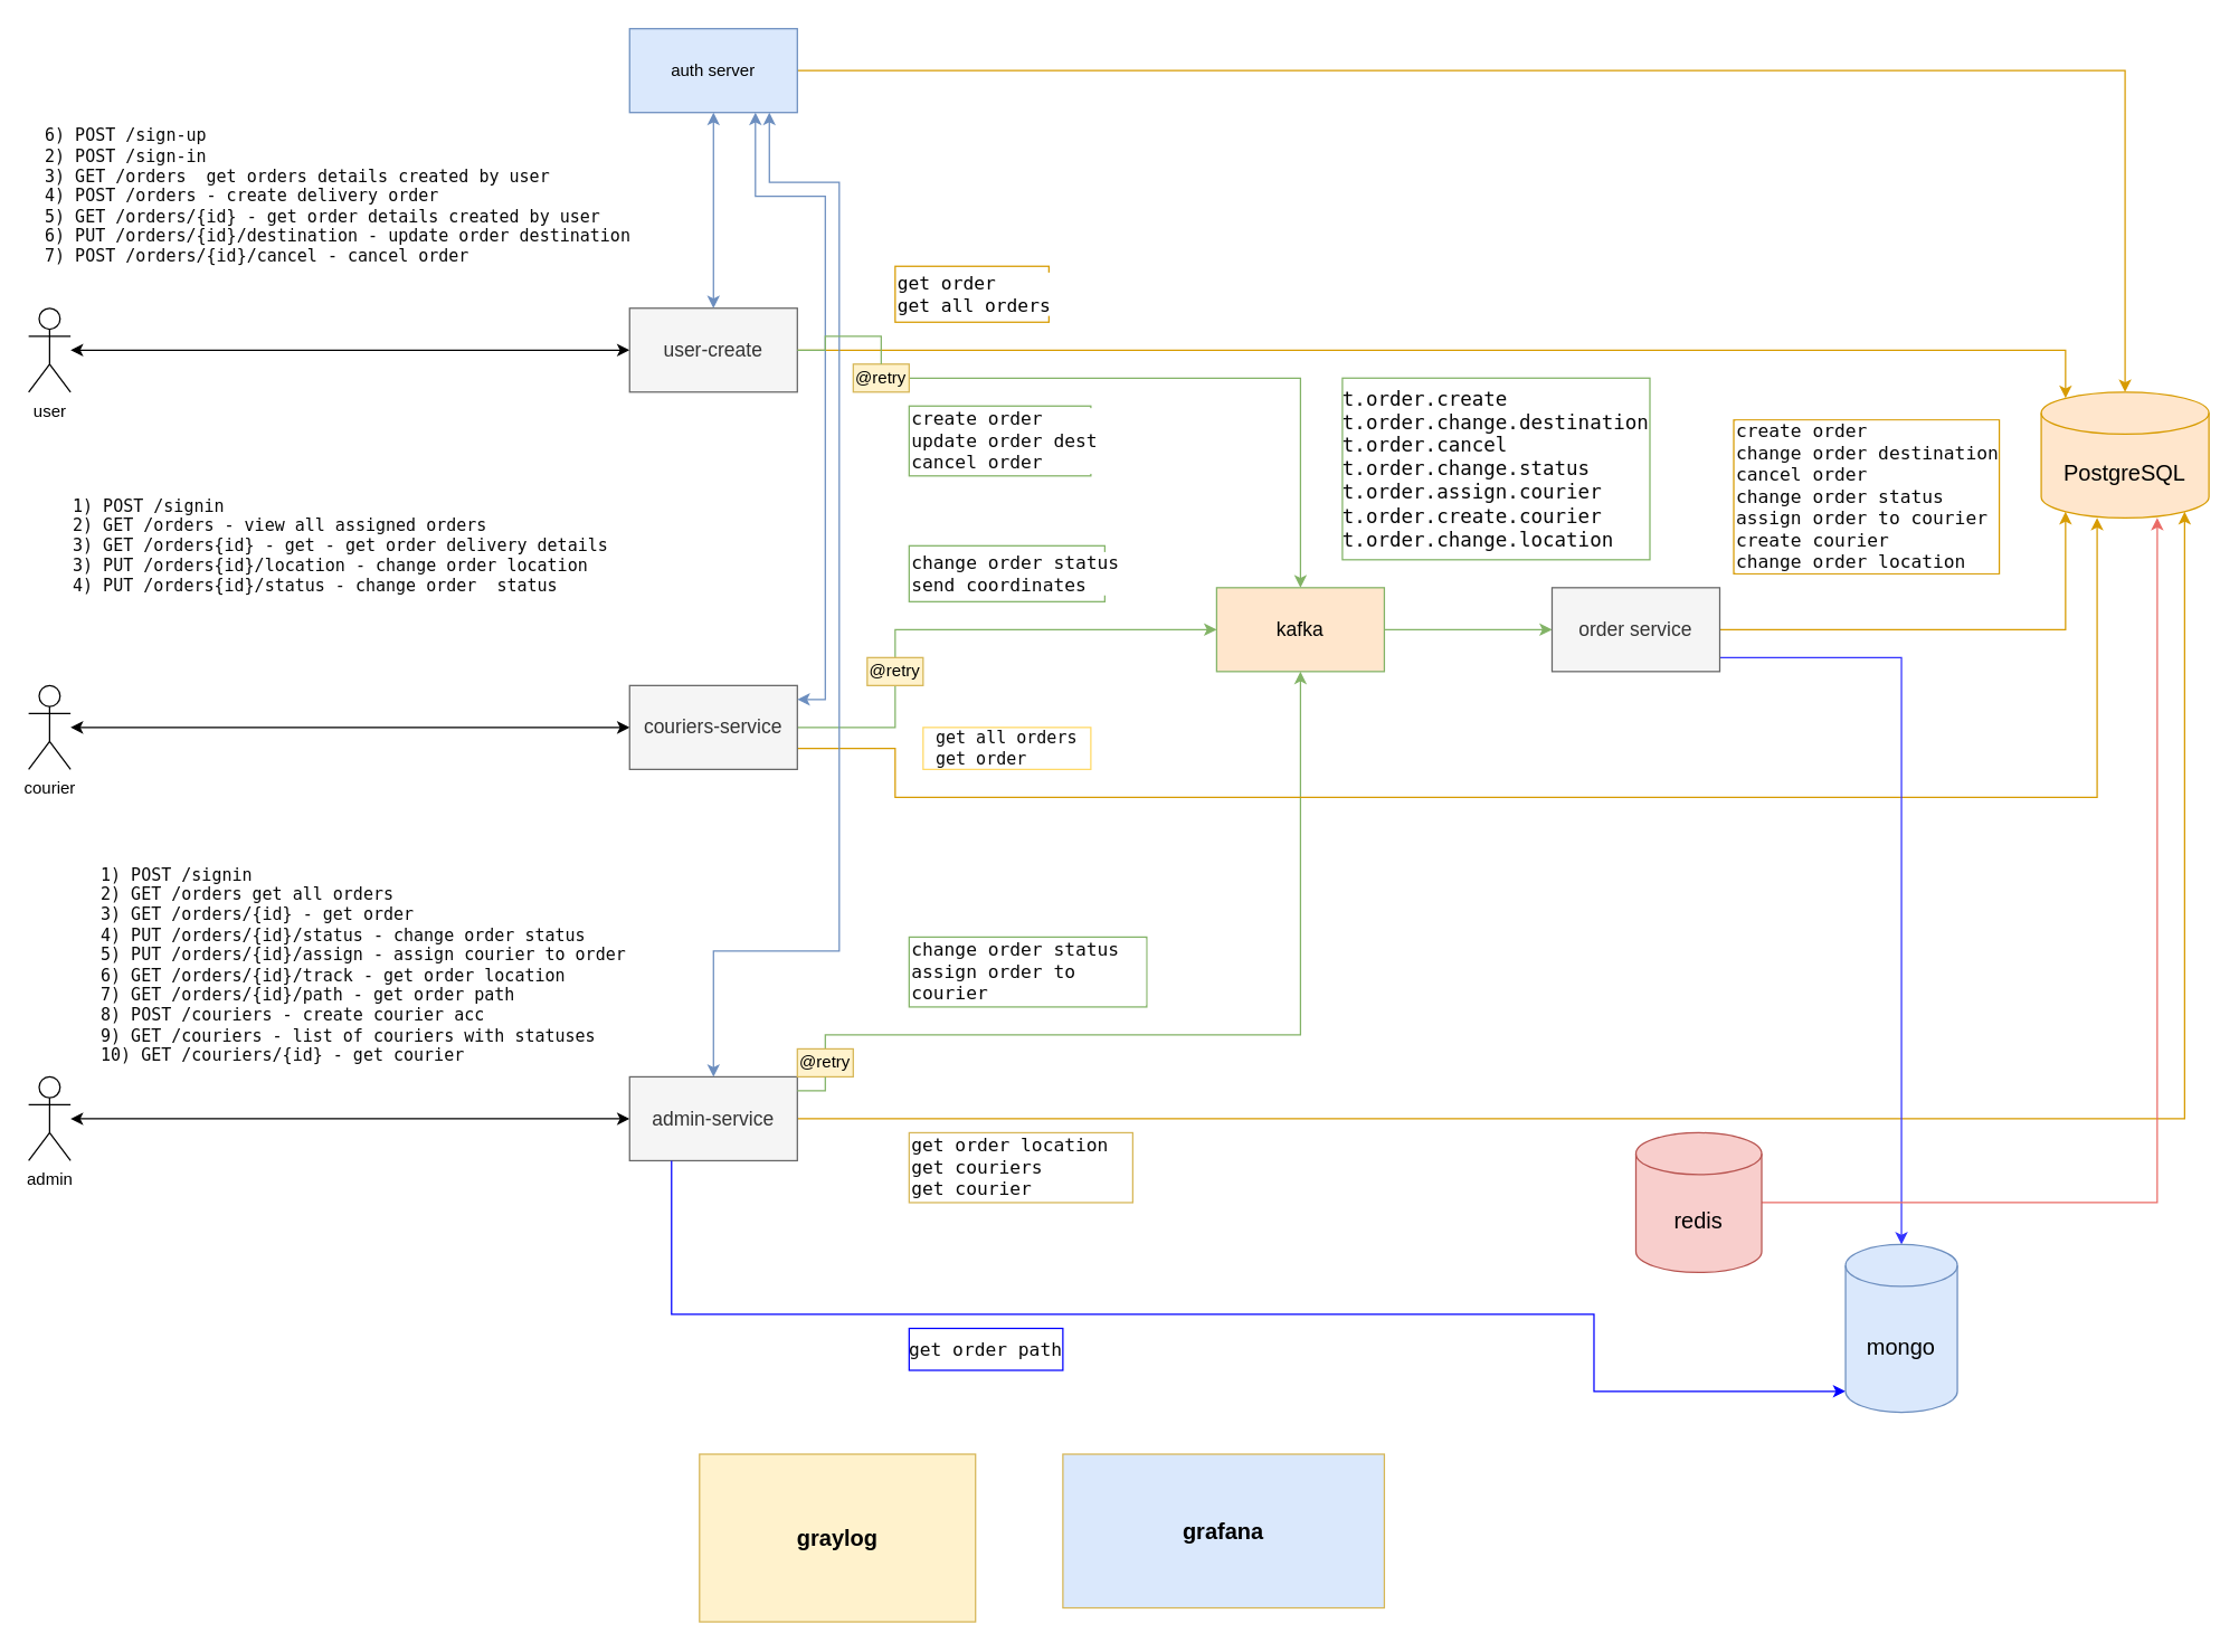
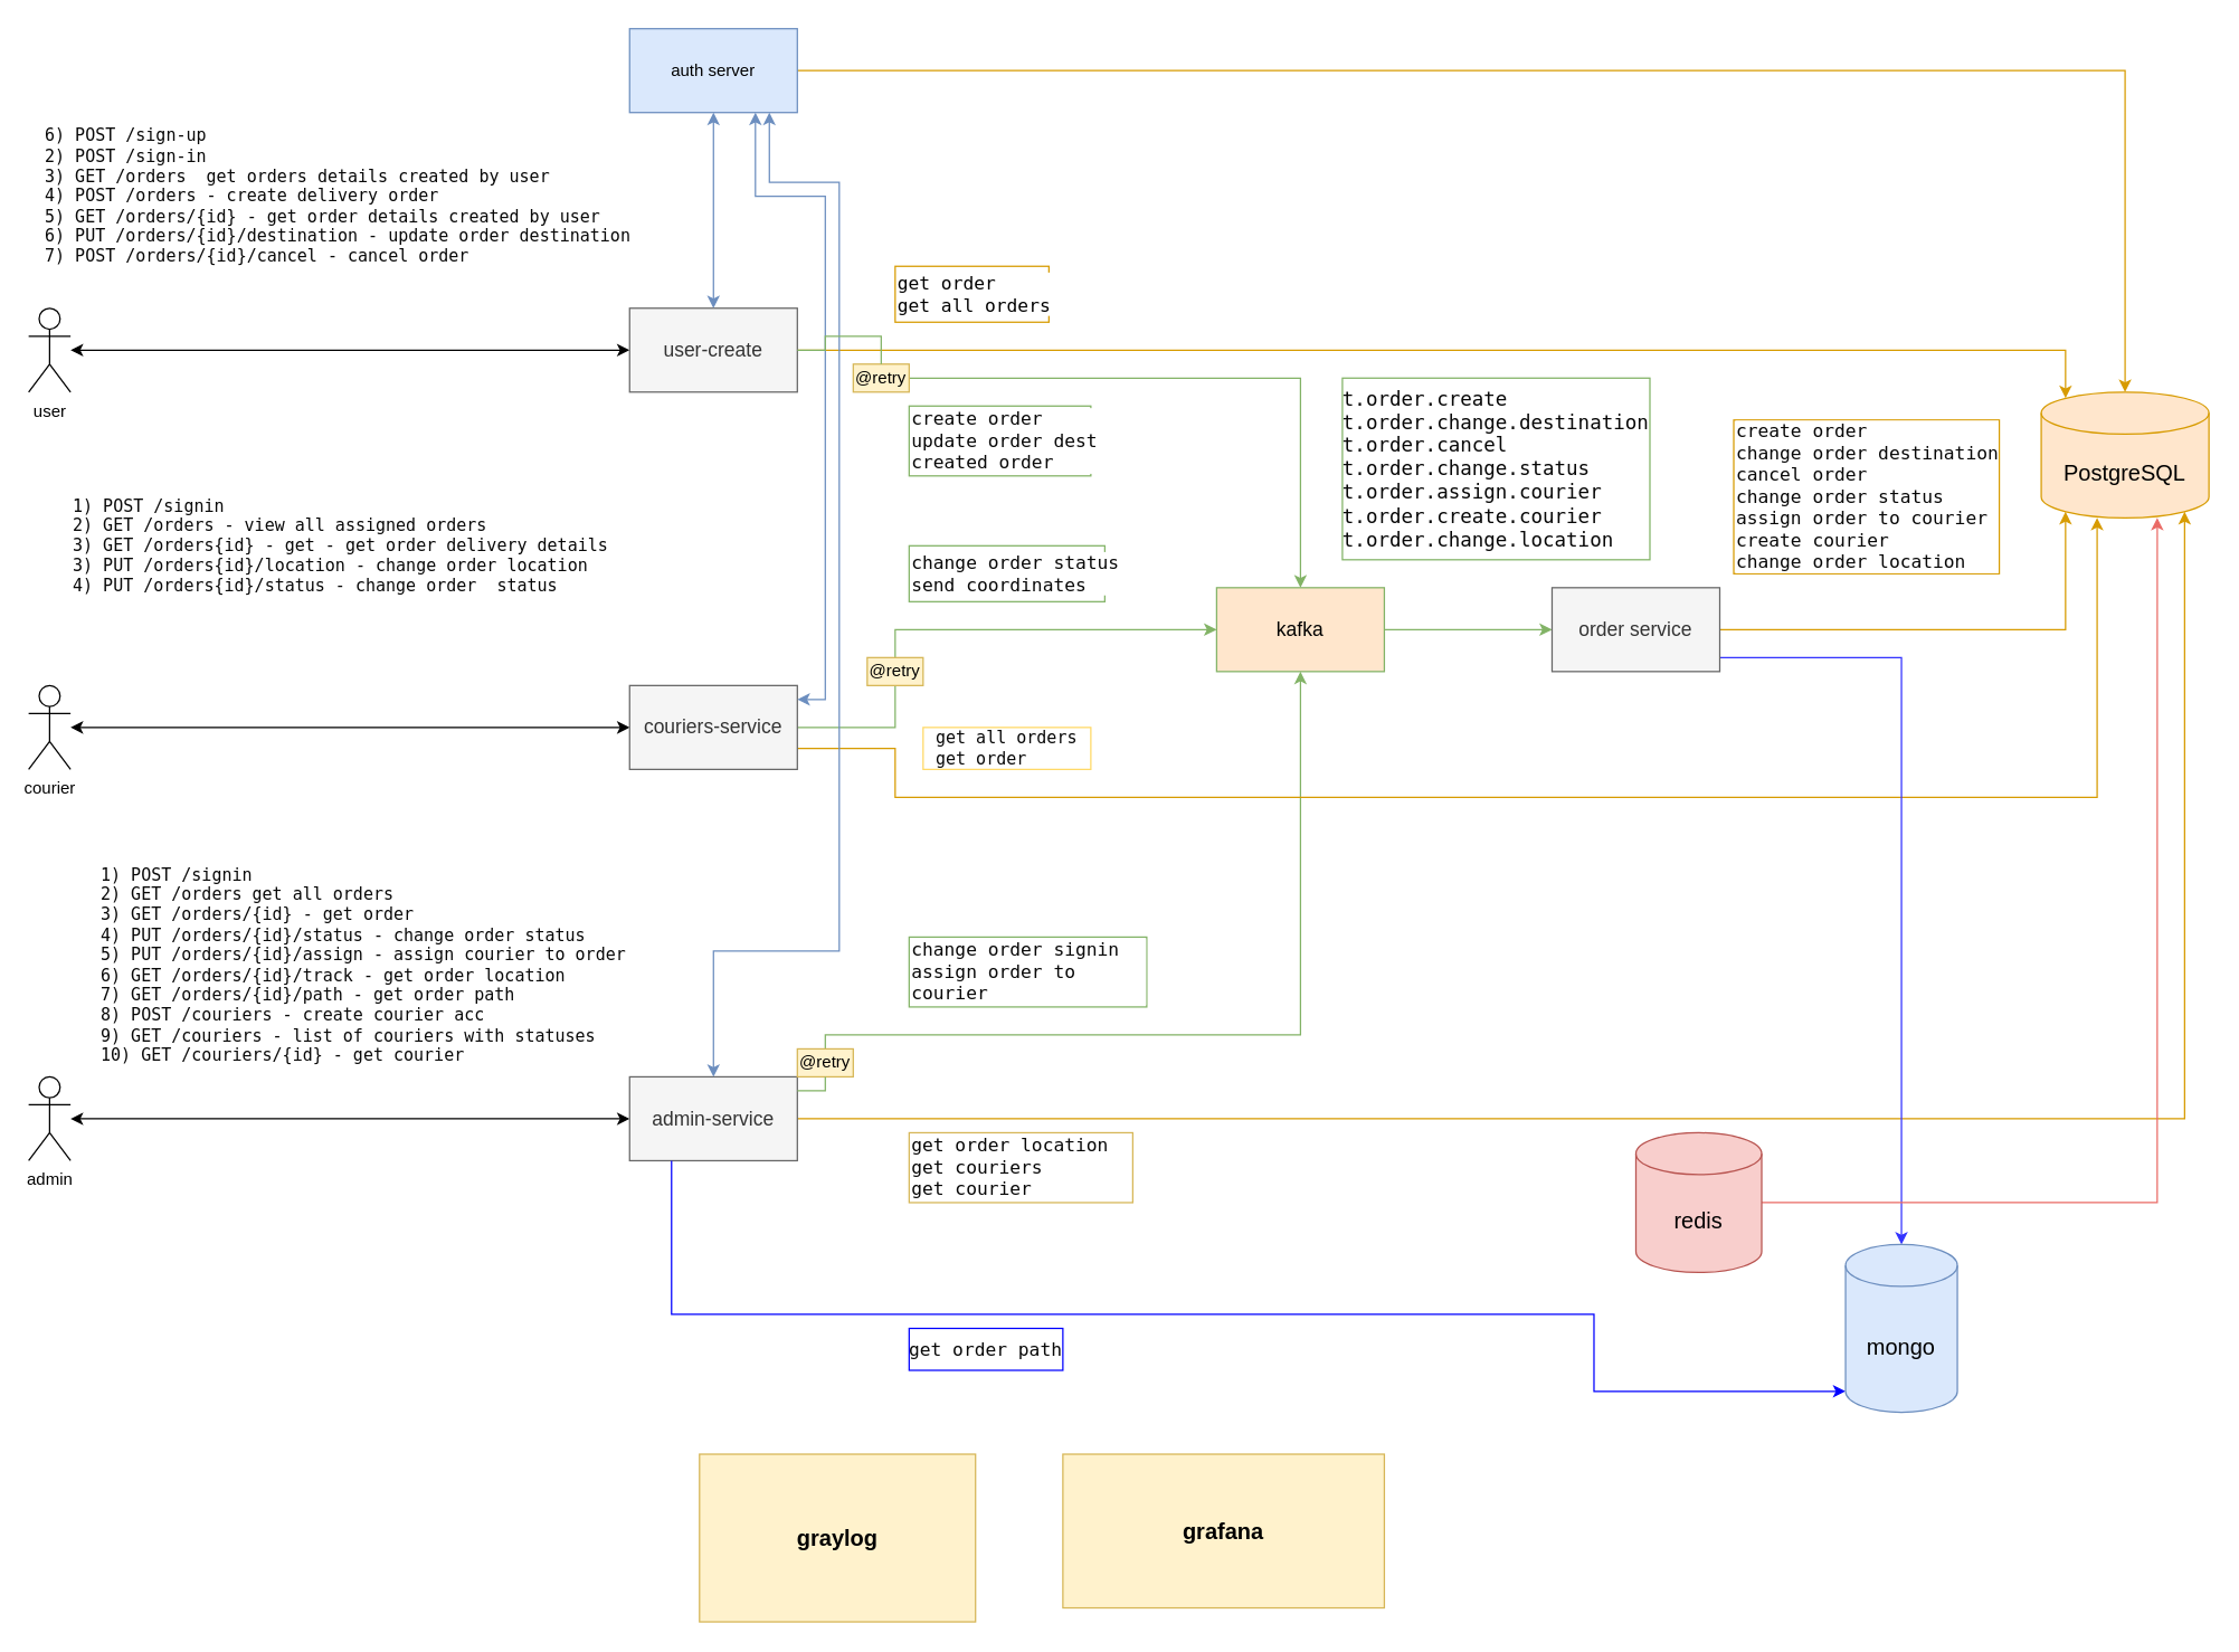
- <mxCell id="31" value="&lt;div style=&quot;background-color: rgb(255, 255, 255); color: rgb(8, 8, 8); font-family: &amp;quot;JetBrains Mono&amp;quot;, monospace; font-size: 13px;&quot;&gt;&lt;pre&gt;create order&lt;br&gt;update order dest&lt;br&gt;cancel order&lt;/pre&gt;&lt;/div&gt;" style="text;html=1;strokeColor=#82b366;fillColor=#FFFFFF;align=left;verticalAlign=middle;whiteSpace=wrap;rounded=0;" parent="1" vertex="1"><mxGeometry x="650" y="290" width="130" height="50" as="geometry" /></mxCell>
+ <mxCell id="31" value="&lt;div style=&quot;background-color: rgb(255, 255, 255); color: rgb(8, 8, 8); font-family: &amp;quot;JetBrains Mono&amp;quot;, monospace; font-size: 13px;&quot;&gt;&lt;pre&gt;create order&lt;br&gt;update order dest&lt;br&gt;created order&lt;/pre&gt;&lt;/div&gt;" style="text;html=1;strokeColor=#82b366;fillColor=#FFFFFF;align=left;verticalAlign=middle;whiteSpace=wrap;rounded=0;" parent="1" vertex="1"><mxGeometry x="650" y="290" width="130" height="50" as="geometry" /></mxCell>
- <mxCell id="33" value="&lt;div style=&quot;background-color: rgb(255, 255, 255); color: rgb(8, 8, 8); font-family: &amp;quot;JetBrains Mono&amp;quot;, monospace; font-size: 13px;&quot;&gt;&lt;pre&gt;change order status&lt;br&gt;&lt;div style=&quot;&quot;&gt;&lt;span style=&quot;font-family: &amp;quot;JetBrains Mono&amp;quot;, monospace; white-space: normal;&quot;&gt;assign order to courier&lt;/span&gt;&lt;/div&gt;&lt;/pre&gt;&lt;/div&gt;" style="text;html=1;strokeColor=#82b366;fillColor=#FFFFFF;align=left;verticalAlign=middle;whiteSpace=wrap;rounded=0;" parent="1" vertex="1"><mxGeometry x="650" y="670" width="170" height="50" as="geometry" /></mxCell>
+ <mxCell id="33" value="&lt;div style=&quot;background-color: rgb(255, 255, 255); color: rgb(8, 8, 8); font-family: &amp;quot;JetBrains Mono&amp;quot;, monospace; font-size: 13px;&quot;&gt;&lt;pre&gt;change order signin&lt;br&gt;&lt;div style=&quot;&quot;&gt;&lt;span style=&quot;font-family: &amp;quot;JetBrains Mono&amp;quot;, monospace; white-space: normal;&quot;&gt;assign order to courier&lt;/span&gt;&lt;/div&gt;&lt;/pre&gt;&lt;/div&gt;" style="text;html=1;strokeColor=#82b366;fillColor=#FFFFFF;align=left;verticalAlign=middle;whiteSpace=wrap;rounded=0;" parent="1" vertex="1"><mxGeometry x="650" y="670" width="170" height="50" as="geometry" /></mxCell>
- <mxCell id="44" value="&lt;b&gt;&lt;font style=&quot;font-size: 16px;&quot;&gt;grafana&lt;/font&gt;&lt;/b&gt;" style="rounded=0;whiteSpace=wrap;html=1;strokeColor=#d6b656;fillColor=#dae8fc;" parent="1" vertex="1"><mxGeometry x="760" y="1040" width="230" height="110" as="geometry" /></mxCell>
+ <mxCell id="44" value="&lt;b&gt;&lt;font style=&quot;font-size: 16px;&quot;&gt;grafana&lt;/font&gt;&lt;/b&gt;" style="rounded=0;whiteSpace=wrap;html=1;strokeColor=#d6b656;fillColor=#fff2cc;" parent="1" vertex="1"><mxGeometry x="760" y="1040" width="230" height="110" as="geometry" /></mxCell>
